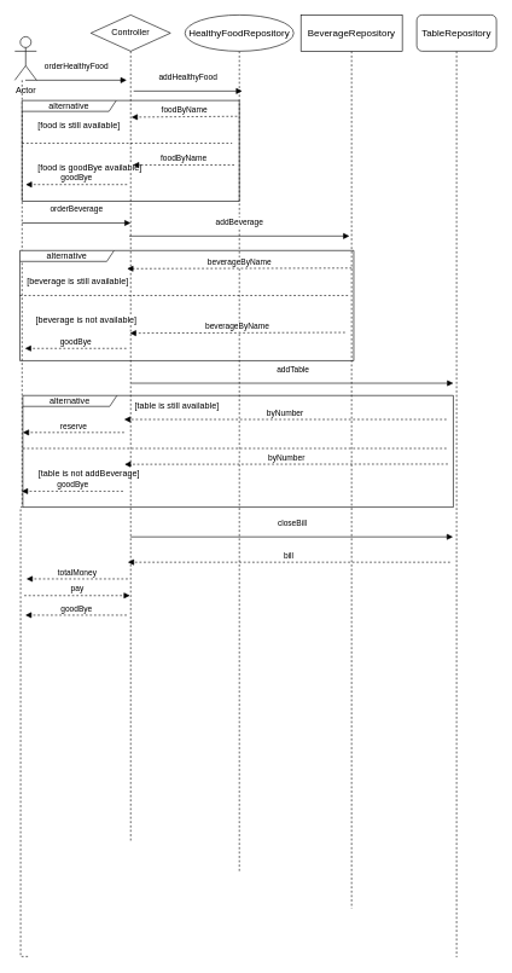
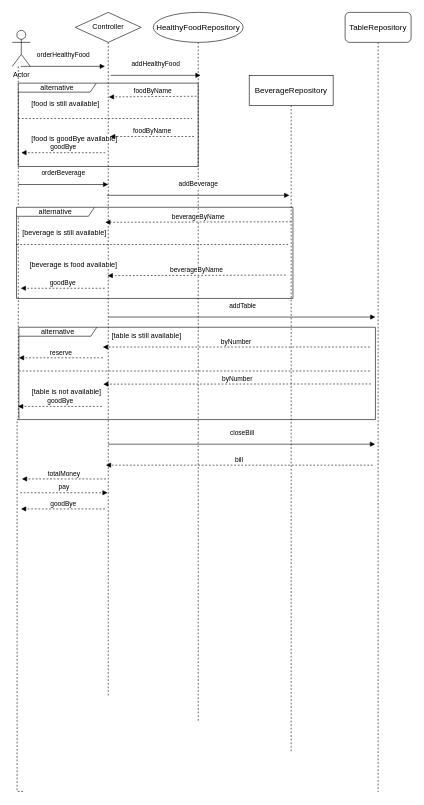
- <mxCell id="9" value="&lt;span data-lucid-content=&quot;{&amp;quot;t&amp;quot;:&amp;quot;BeverageRepository&amp;quot;,&amp;quot;m&amp;quot;:[{&amp;quot;s&amp;quot;:0,&amp;quot;n&amp;quot;:&amp;quot;a&amp;quot;,&amp;quot;v&amp;quot;:&amp;quot;center&amp;quot;},{&amp;quot;s&amp;quot;:0,&amp;quot;n&amp;quot;:&amp;quot;fc&amp;quot;,&amp;quot;v&amp;quot;:&amp;quot;Regular&amp;quot;,&amp;quot;e&amp;quot;:18},{&amp;quot;s&amp;quot;:0,&amp;quot;n&amp;quot;:&amp;quot;fid&amp;quot;,&amp;quot;v&amp;quot;:2,&amp;quot;e&amp;quot;:18},{&amp;quot;s&amp;quot;:0,&amp;quot;n&amp;quot;:&amp;quot;s&amp;quot;,&amp;quot;v&amp;quot;:17.778,&amp;quot;e&amp;quot;:18},{&amp;quot;s&amp;quot;:0,&amp;quot;n&amp;quot;:&amp;quot;c&amp;quot;,&amp;quot;v&amp;quot;:&amp;quot;#000000ff&amp;quot;,&amp;quot;e&amp;quot;:18},{&amp;quot;s&amp;quot;:0,&amp;quot;n&amp;quot;:&amp;quot;fsp&amp;quot;,&amp;quot;v&amp;quot;:&amp;quot;ss_presetShapeStyle2_textStyle&amp;quot;,&amp;quot;e&amp;quot;:18},{&amp;quot;s&amp;quot;:0,&amp;quot;n&amp;quot;:&amp;quot;fsp2&amp;quot;,&amp;quot;v&amp;quot;:&amp;quot;ss_presetShapeStyle2_textStyle&amp;quot;,&amp;quot;e&amp;quot;:18}]}&quot; data-lucid-type=&quot;application/vnd.lucid.text&quot;&gt;&lt;span style=&quot;font-size: 13.333px;&quot;&gt;BeverageRepository&lt;/span&gt;&lt;/span&gt;" style="html=1;whiteSpace=wrap;" parent="1" vertex="1"><mxGeometry x="415" y="20" width="140" height="50" as="geometry" /></mxCell>
+ <mxCell id="9" value="&lt;span data-lucid-content=&quot;{&amp;quot;t&amp;quot;:&amp;quot;BeverageRepository&amp;quot;,&amp;quot;m&amp;quot;:[{&amp;quot;s&amp;quot;:0,&amp;quot;n&amp;quot;:&amp;quot;a&amp;quot;,&amp;quot;v&amp;quot;:&amp;quot;center&amp;quot;},{&amp;quot;s&amp;quot;:0,&amp;quot;n&amp;quot;:&amp;quot;fc&amp;quot;,&amp;quot;v&amp;quot;:&amp;quot;Regular&amp;quot;,&amp;quot;e&amp;quot;:18},{&amp;quot;s&amp;quot;:0,&amp;quot;n&amp;quot;:&amp;quot;fid&amp;quot;,&amp;quot;v&amp;quot;:2,&amp;quot;e&amp;quot;:18},{&amp;quot;s&amp;quot;:0,&amp;quot;n&amp;quot;:&amp;quot;s&amp;quot;,&amp;quot;v&amp;quot;:17.778,&amp;quot;e&amp;quot;:18},{&amp;quot;s&amp;quot;:0,&amp;quot;n&amp;quot;:&amp;quot;c&amp;quot;,&amp;quot;v&amp;quot;:&amp;quot;#000000ff&amp;quot;,&amp;quot;e&amp;quot;:18},{&amp;quot;s&amp;quot;:0,&amp;quot;n&amp;quot;:&amp;quot;fsp&amp;quot;,&amp;quot;v&amp;quot;:&amp;quot;ss_presetShapeStyle2_textStyle&amp;quot;,&amp;quot;e&amp;quot;:18},{&amp;quot;s&amp;quot;:0,&amp;quot;n&amp;quot;:&amp;quot;fsp2&amp;quot;,&amp;quot;v&amp;quot;:&amp;quot;ss_presetShapeStyle2_textStyle&amp;quot;,&amp;quot;e&amp;quot;:18}]}&quot; data-lucid-type=&quot;application/vnd.lucid.text&quot;&gt;&lt;span style=&quot;font-size: 13.333px;&quot;&gt;BeverageRepository&lt;/span&gt;&lt;/span&gt;" style="html=1;whiteSpace=wrap;" parent="1" vertex="1"><mxGeometry x="415" y="125" width="140" height="50" as="geometry" /></mxCell>
- <mxCell id="28" value="[beverage is not available]" style="line;strokeWidth=1;dashed=1;labelPosition=center;verticalLabelPosition=bottom;align=left;verticalAlign=top;spacingLeft=20;spacingTop=15;html=1;whiteSpace=wrap;" parent="26" vertex="1"><mxGeometry y="57" width="454" height="10" as="geometry" /></mxCell>
+ <mxCell id="28" value="[beverage is food available]" style="line;strokeWidth=1;dashed=1;labelPosition=center;verticalLabelPosition=bottom;align=left;verticalAlign=top;spacingLeft=20;spacingTop=15;html=1;whiteSpace=wrap;" parent="26" vertex="1"><mxGeometry y="57" width="454" height="10" as="geometry" /></mxCell>
- <mxCell id="35" value="[table is not addBeverage]" style="line;strokeWidth=1;dashed=1;labelPosition=center;verticalLabelPosition=bottom;align=left;verticalAlign=top;spacingLeft=20;spacingTop=15;html=1;whiteSpace=wrap;" vertex="1" parent="33"><mxGeometry y="68" width="587" height="10" as="geometry" /></mxCell>
+ <mxCell id="35" value="[table is not available]" style="line;strokeWidth=1;dashed=1;labelPosition=center;verticalLabelPosition=bottom;align=left;verticalAlign=top;spacingLeft=20;spacingTop=15;html=1;whiteSpace=wrap;" vertex="1" parent="33"><mxGeometry y="68" width="587" height="10" as="geometry" /></mxCell>
